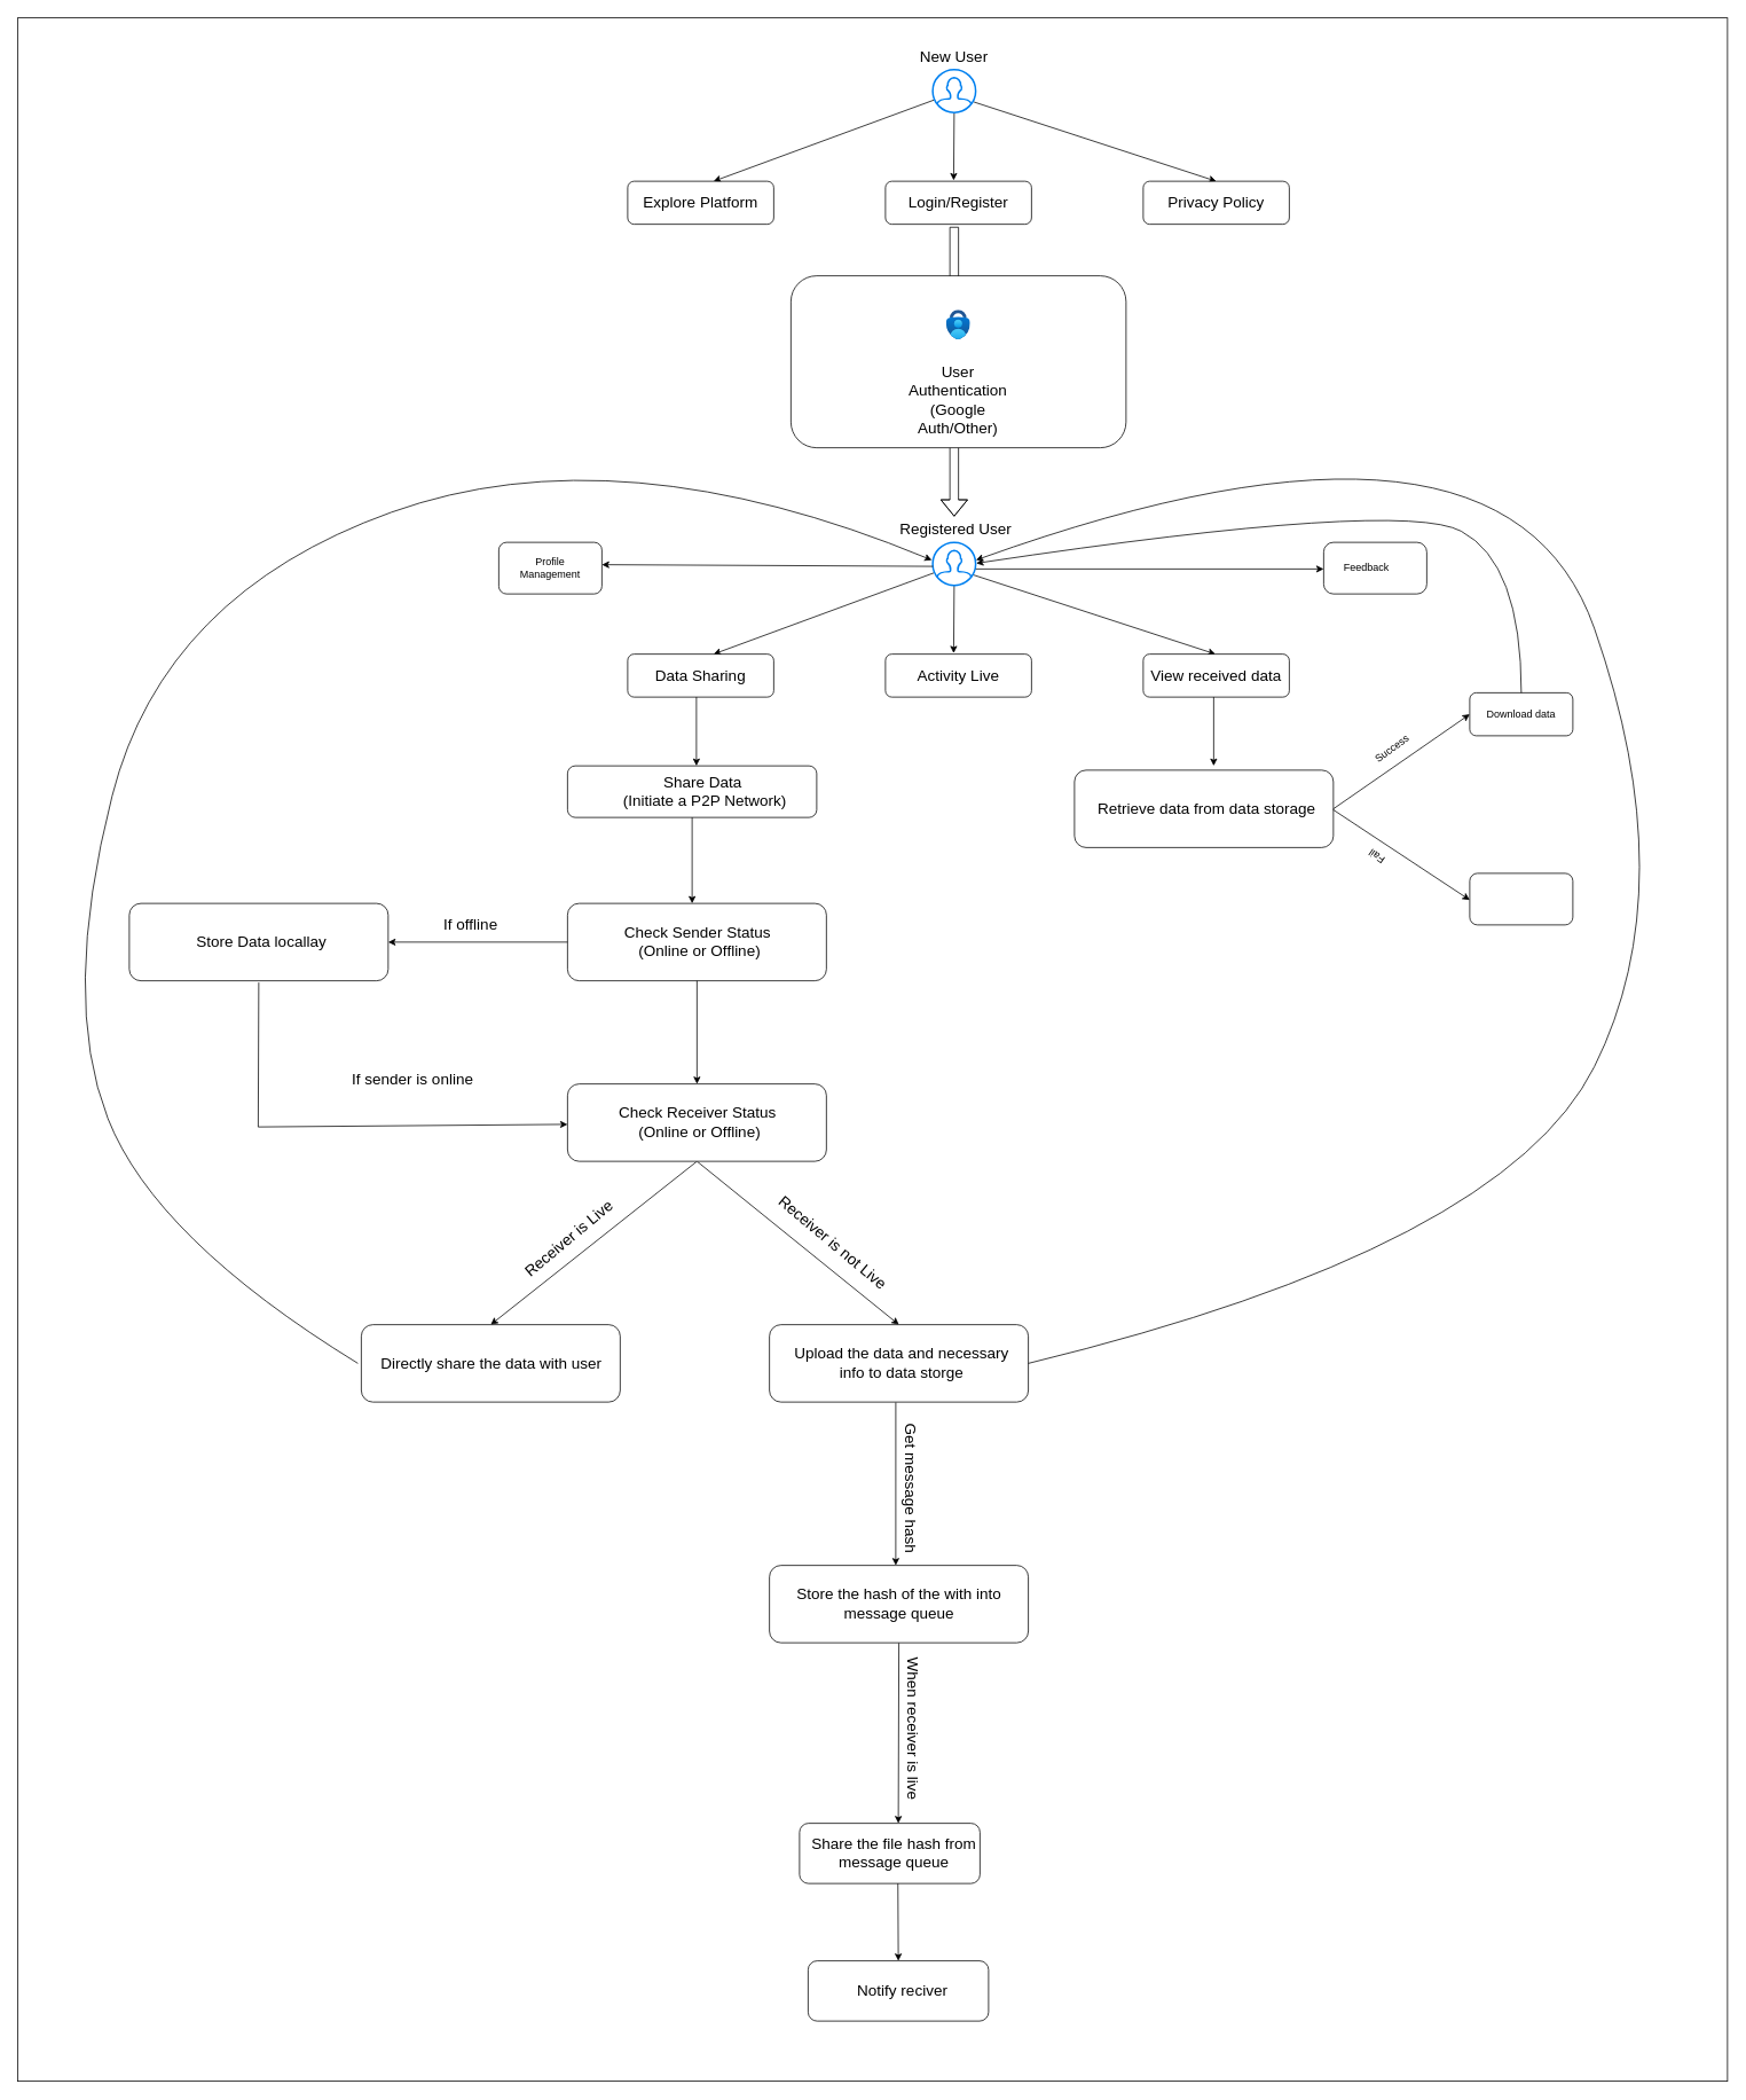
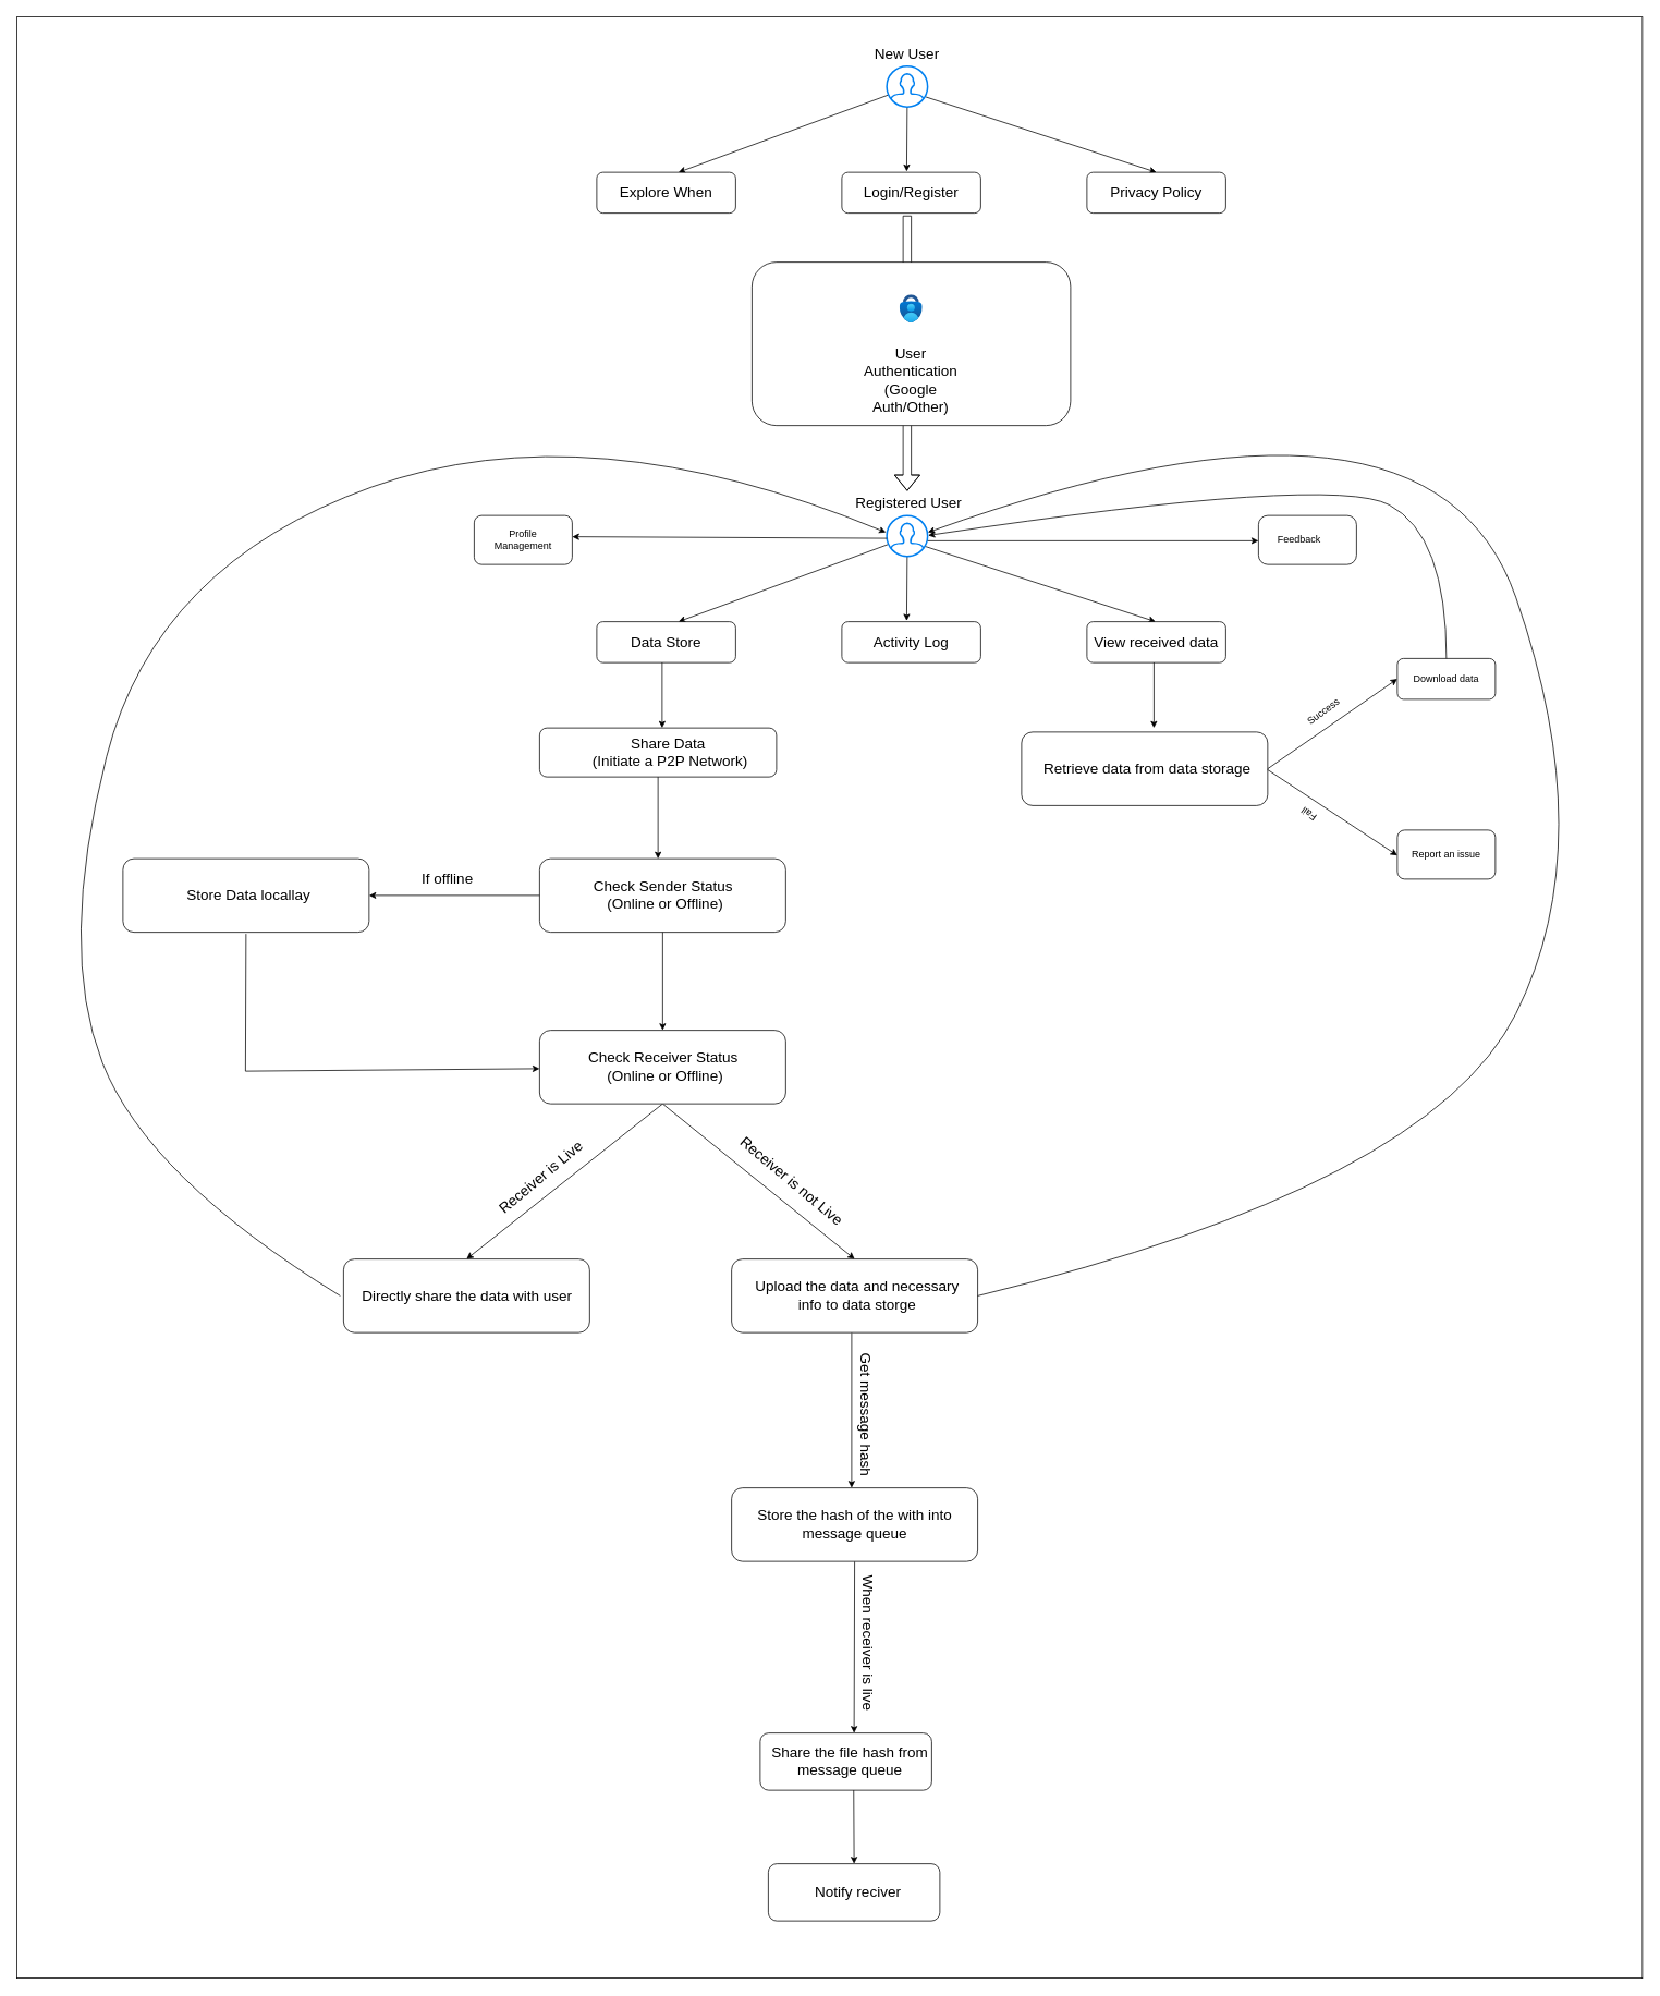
- <mxCell id="14" value="&lt;span style=&quot;font-size: 18px;&quot;&gt;Explore Platform&lt;/span&gt;" style="text;strokeColor=none;align=center;fillColor=none;html=1;verticalAlign=middle;whiteSpace=wrap;rounded=0;border1;" parent="12" vertex="1"><mxGeometry y="10" width="230" height="30" as="geometry" /></mxCell>
+ <mxCell id="14" value="&lt;span style=&quot;font-size: 18px;&quot;&gt;Explore When&lt;/span&gt;" style="text;strokeColor=none;align=center;fillColor=none;html=1;verticalAlign=middle;whiteSpace=wrap;rounded=0;border1;" parent="12" vertex="1"><mxGeometry y="10" width="230" height="30" as="geometry" /></mxCell>
- <mxCell id="30" value="&lt;span style=&quot;font-size: 18px;&quot;&gt;Data Sharing&lt;/span&gt;" style="text;strokeColor=none;align=center;fillColor=none;html=1;verticalAlign=middle;whiteSpace=wrap;rounded=0;border1;" parent="28" vertex="1"><mxGeometry y="10" width="230" height="30" as="geometry" /></mxCell>
+ <mxCell id="30" value="&lt;span style=&quot;font-size: 18px;&quot;&gt;Data Store&lt;/span&gt;" style="text;strokeColor=none;align=center;fillColor=none;html=1;verticalAlign=middle;whiteSpace=wrap;rounded=0;border1;" parent="28" vertex="1"><mxGeometry y="10" width="230" height="30" as="geometry" /></mxCell>
- <mxCell id="36" value="&lt;span style=&quot;font-size: 18px;&quot;&gt;Activity Live&lt;/span&gt;" style="text;strokeColor=none;align=center;fillColor=none;html=1;verticalAlign=middle;whiteSpace=wrap;rounded=0;border1;" parent="34" vertex="1"><mxGeometry y="10" width="230" height="30" as="geometry" /></mxCell>
+ <mxCell id="36" value="&lt;span style=&quot;font-size: 18px;&quot;&gt;Activity Log&lt;/span&gt;" style="text;strokeColor=none;align=center;fillColor=none;html=1;verticalAlign=middle;whiteSpace=wrap;rounded=0;border1;" parent="34" vertex="1"><mxGeometry y="10" width="230" height="30" as="geometry" /></mxCell>
+ <mxCell id="104" value="Report an issue" style="text;strokeColor=none;align=center;fillColor=none;html=1;verticalAlign=middle;whiteSpace=wrap;rounded=0;" parent="92" vertex="1"><mxGeometry x="475" y="230" width="90" height="30" as="geometry" /></mxCell>
- <mxCell id="85" value="If sender is online" style="text;strokeColor=none;align=center;fillColor=none;html=1;verticalAlign=middle;whiteSpace=wrap;rounded=0;fontSize=18;" vertex="1" parent="1"><mxGeometry x="390" y="1240" width="180" height="30" as="geometry" /></mxCell>
